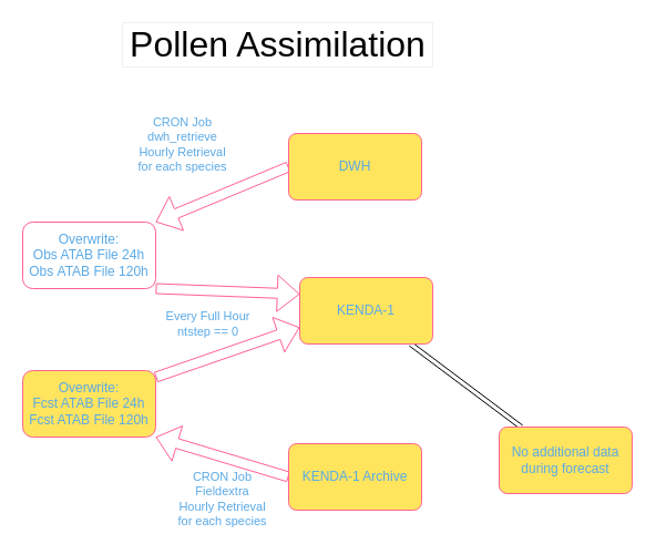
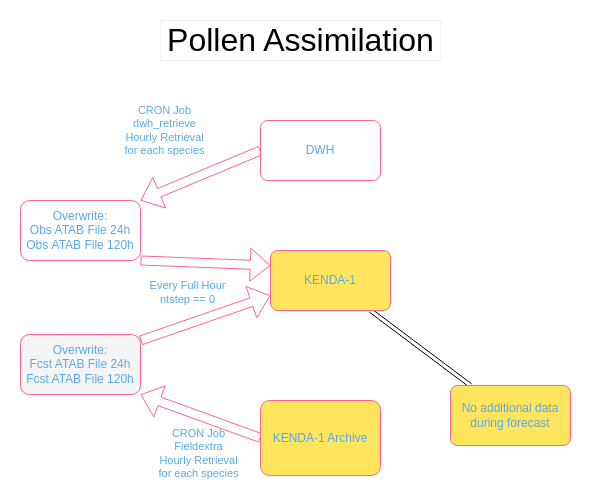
- <mxCell id="8" value="Pollen Assimilation" style="text;html=1;resizable=0;autosize=1;align=center;verticalAlign=middle;points=[];rounded=0;fontSize=32;strokeColor=#f0f0f0;perimeterSpacing=0;" parent="1" vertex="1"><mxGeometry x="110" y="20" width="280" height="40" as="geometry" /></mxCell>
+ <mxCell id="8" value="Pollen Assimilation" style="text;html=1;resizable=0;autosize=1;align=center;verticalAlign=middle;points=[];rounded=0;fontSize=32;strokeColor=#f0f0f0;perimeterSpacing=0;" parent="1" vertex="1"><mxGeometry x="160" y="20" width="280" height="40" as="geometry" /></mxCell>
- <mxCell id="7" value="DWH" style="whiteSpace=wrap;html=1;arcSize=12;fillColor=#FFE45E;strokeColor=#FF6392;fontColor=#5AA9E6;rounded=1;" parent="1" vertex="1"><mxGeometry x="260" y="120" width="120" height="60" as="geometry" /></mxCell>
+ <mxCell id="7" value="DWH" style="whiteSpace=wrap;html=1;arcSize=12;fillColor=#ffffff;strokeColor=#FF6392;fontColor=#5AA9E6;rounded=1;" parent="1" vertex="1"><mxGeometry x="260" y="120" width="120" height="60" as="geometry" /></mxCell>
- <mxCell id="11" value="Overwrite:&lt;br&gt;Fcst ATAB File 24h&lt;br&gt;Fcst ATAB File 120h" style="whiteSpace=wrap;html=1;fillColor=#FFE45E;strokeColor=#FF6392;fontColor=#5AA9E6;rounded=1;" vertex="1" parent="1"><mxGeometry x="20" y="334" width="120" height="60" as="geometry" /></mxCell>
+ <mxCell id="11" value="Overwrite:&lt;br&gt;Fcst ATAB File 24h&lt;br&gt;Fcst ATAB File 120h" style="whiteSpace=wrap;html=1;fillColor=#f5f5f5;strokeColor=#FF6392;fontColor=#5AA9E6;rounded=1;" vertex="1" parent="1"><mxGeometry x="20" y="334" width="120" height="60" as="geometry" /></mxCell>
- <mxCell id="13" value="KENDA-1 Archive" style="whiteSpace=wrap;html=1;arcSize=12;fillColor=#FFE45E;strokeColor=#FF6392;fontColor=#5AA9E6;rounded=1;" vertex="1" parent="1"><mxGeometry x="260" y="400" width="120" height="60" as="geometry" /></mxCell>
+ <mxCell id="13" value="KENDA-1 Archive" style="whiteSpace=wrap;html=1;arcSize=12;fillColor=#FFE45E;strokeColor=#FF6392;fontColor=#5AA9E6;rounded=1;" vertex="1" parent="1"><mxGeometry x="260" y="400" width="120" height="75" as="geometry" /></mxCell>
